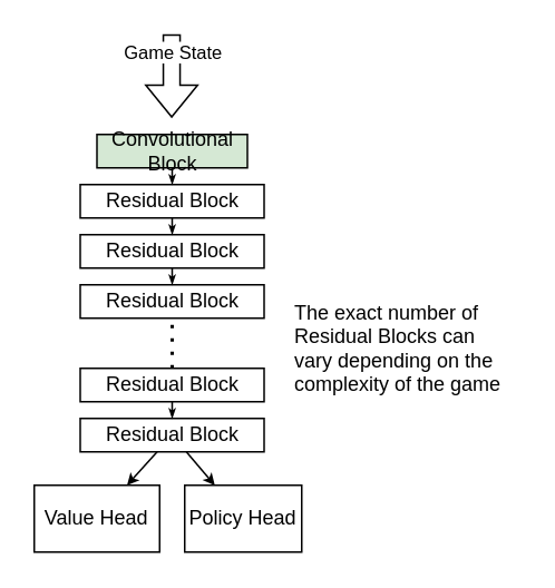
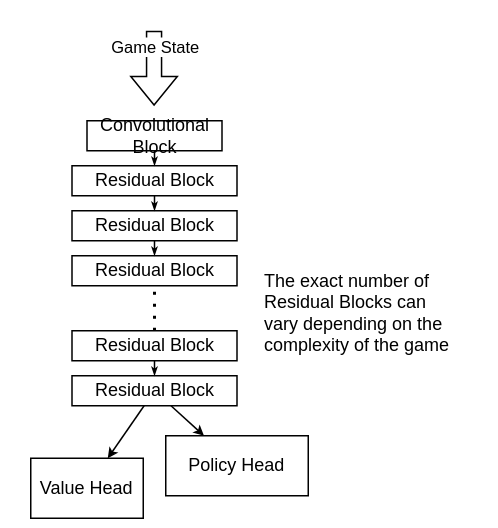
- <mxCell id="7" value="Convolutional Block" style="rounded=0;whiteSpace=wrap;html=1;fillColor=#d5e8d4;" vertex="1" parent="1"><mxGeometry x="57.5" y="80" width="90" height="20" as="geometry" /></mxCell>
+ <mxCell id="7" value="Convolutional Block" style="rounded=0;whiteSpace=wrap;html=1;" vertex="1" parent="1"><mxGeometry x="57.5" y="80" width="90" height="20" as="geometry" /></mxCell>
- <mxCell id="13" value="Value Head" style="rounded=0;whiteSpace=wrap;html=1;" vertex="1" parent="1"><mxGeometry x="20" y="290" width="75" height="40" as="geometry" /></mxCell>
+ <mxCell id="13" value="Value Head" style="rounded=0;whiteSpace=wrap;html=1;" vertex="1" parent="1"><mxGeometry x="20" y="305" width="75" height="40" as="geometry" /></mxCell>
- <mxCell id="12" value="Policy Head" style="rounded=0;whiteSpace=wrap;html=1;" vertex="1" parent="1"><mxGeometry x="110" y="290" width="70" height="40" as="geometry" /></mxCell>
+ <mxCell id="12" value="Policy Head" style="rounded=0;whiteSpace=wrap;html=1;" vertex="1" parent="1"><mxGeometry x="110" y="290" width="95" height="40" as="geometry" /></mxCell>
